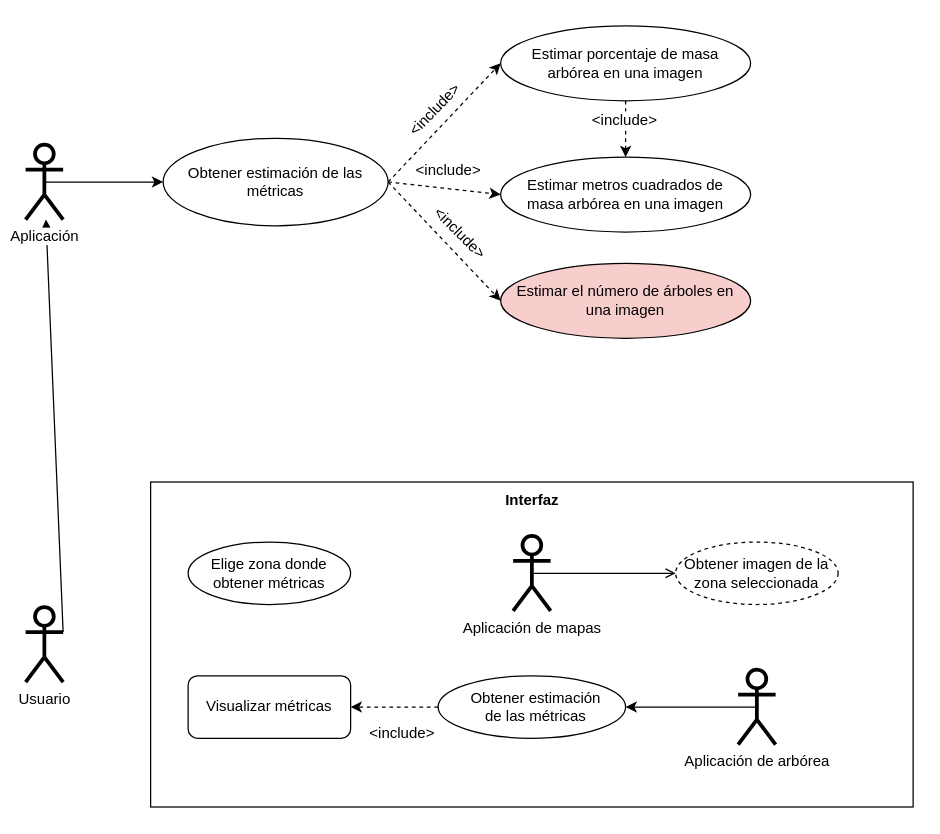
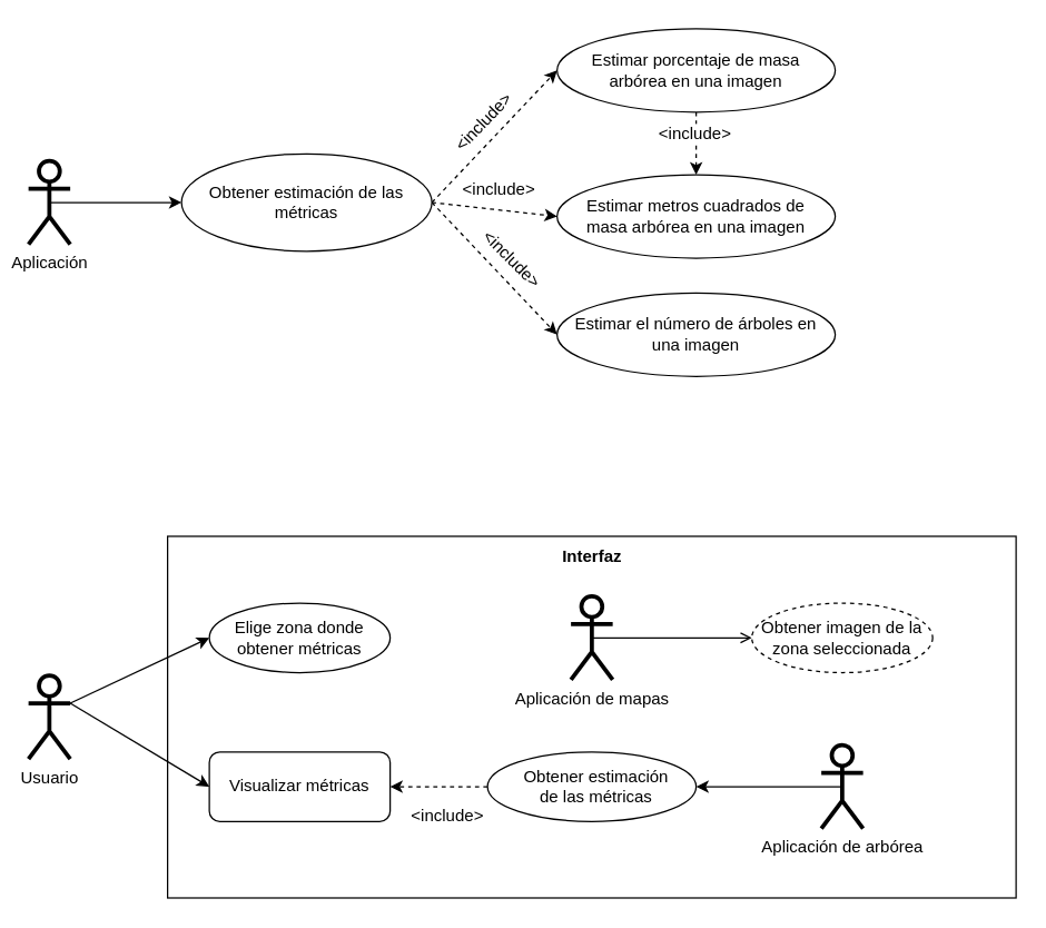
- <mxCell id="25" value="Estimar el número de árboles en una imagen" style="ellipse;whiteSpace=wrap;align=center;html=1;spacingLeft=8;spacingRight=8;fillColor=#f8cecc;" parent="1" vertex="1"><mxGeometry x="400" y="210" width="200" height="60" as="geometry" /></mxCell>
+ <mxCell id="25" value="Estimar el número de árboles en una imagen" style="ellipse;whiteSpace=wrap;align=center;html=1;spacingLeft=8;spacingRight=8;" parent="1" vertex="1"><mxGeometry x="400" y="210" width="200" height="60" as="geometry" /></mxCell>
- <mxCell id="3" style="rounded=0;orthogonalLoop=1;jettySize=auto;html=1;exitX=1;exitY=0.333;exitDx=0;exitDy=0;exitPerimeter=0;strokeWidth=1;" parent="1" source="5" target="20" edge="1"><mxGeometry relative="1" as="geometry"><mxPoint x="50" y="525" as="sourcePoint" /></mxGeometry></mxCell>
+ <mxCell id="3" style="rounded=0;orthogonalLoop=1;jettySize=auto;html=1;entryX=0;entryY=0.5;entryDx=0;entryDy=0;exitX=1;exitY=0.333;exitDx=0;exitDy=0;exitPerimeter=0;strokeWidth=1;" parent="1" source="5" target="6" edge="1"><mxGeometry relative="1" as="geometry"><mxPoint x="50" y="525" as="sourcePoint" /></mxGeometry></mxCell>
+ <mxCell id="4" style="rounded=0;orthogonalLoop=1;jettySize=auto;html=1;entryX=0;entryY=0.5;entryDx=0;entryDy=0;strokeColor=#000000;exitX=1;exitY=0.333;exitDx=0;exitDy=0;exitPerimeter=0;strokeWidth=1;" parent="1" source="5" target="11" edge="1"><mxGeometry relative="1" as="geometry" /></mxCell>
